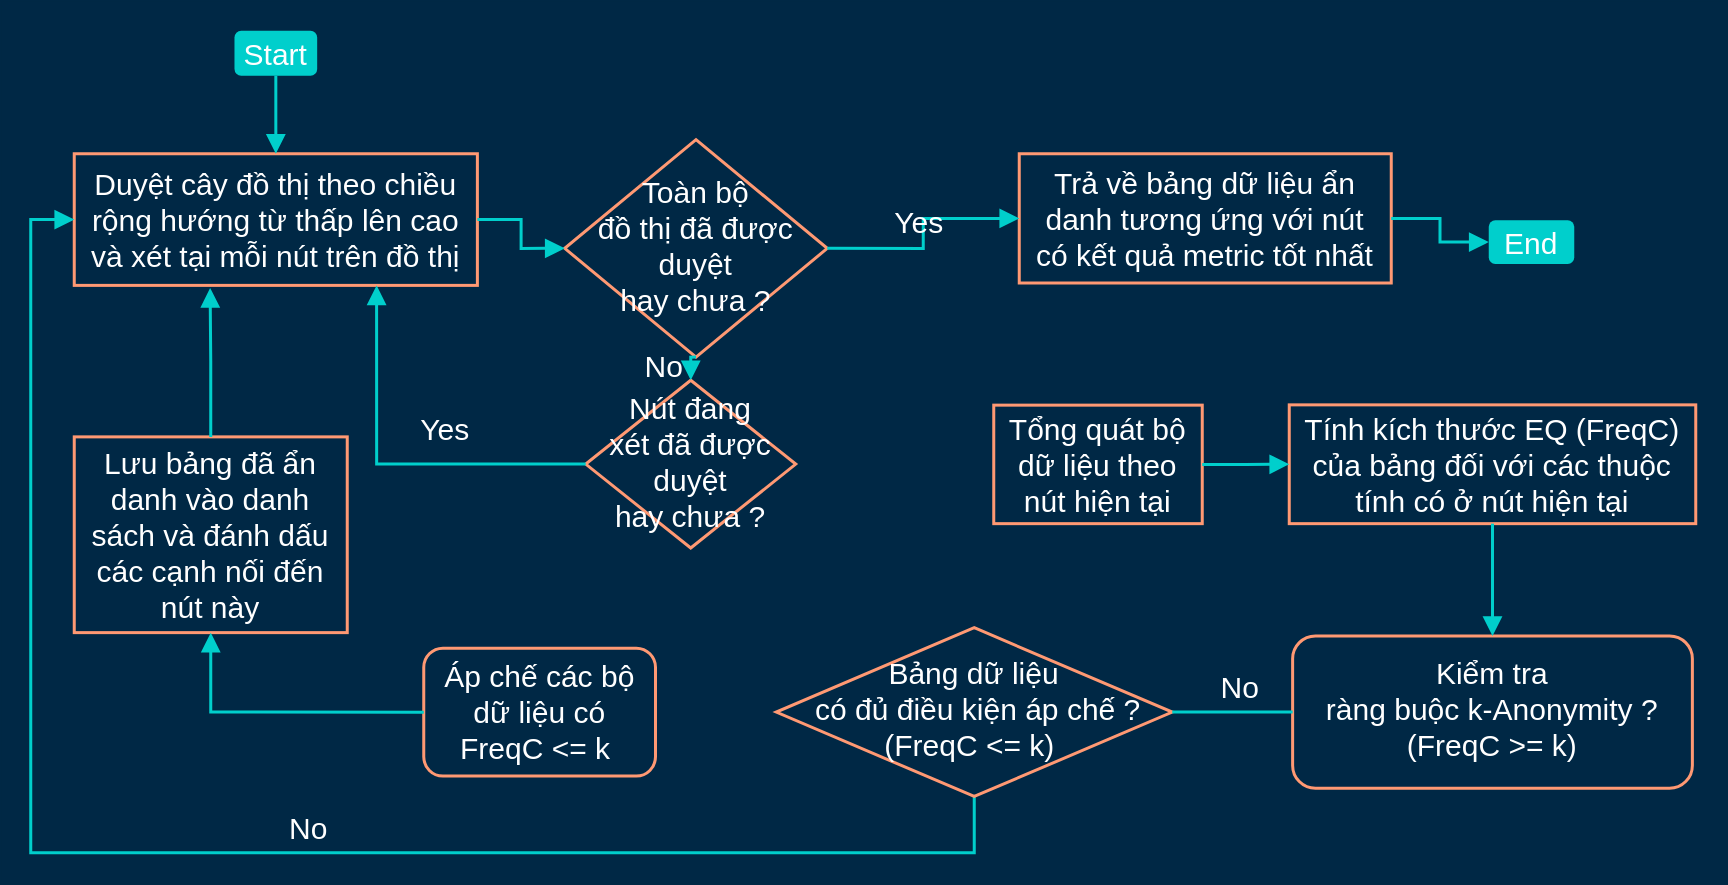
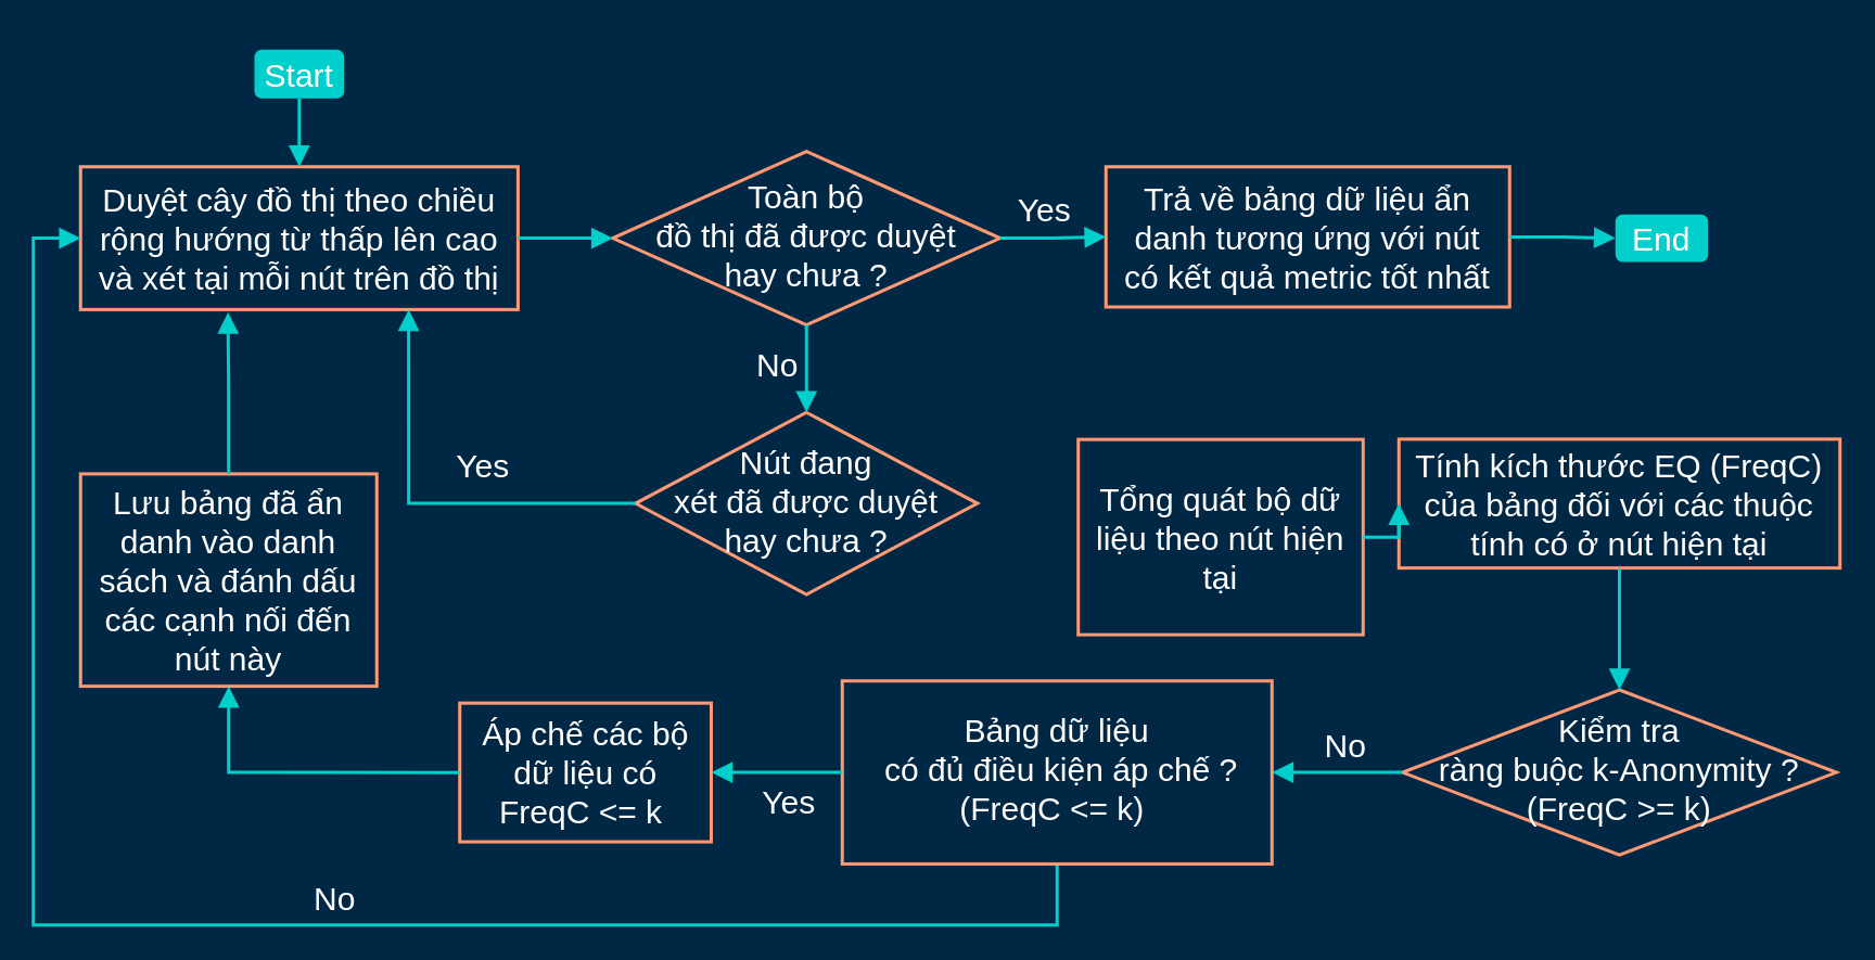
- <mxCell id="5" value="Start" style="rounded=1;whiteSpace=wrap;html=1;fontSize=20;glass=0;strokeWidth=1;shadow=0;fontColor=#FFFFFF;perimeterSpacing=0;fontFamily=Helvetica;strokeColor=none;fontStyle=0;fillColor=#00CFCC;" parent="1" vertex="1"><mxGeometry x="155.82" y="20" width="55.13" height="30" as="geometry" /></mxCell>
+ <mxCell id="5" value="Start" style="rounded=1;whiteSpace=wrap;html=1;fontSize=20;glass=0;strokeWidth=1;shadow=0;fontColor=#FFFFFF;perimeterSpacing=0;fontFamily=Helvetica;strokeColor=none;fontStyle=0;fillColor=#00CFCC;" parent="1" vertex="1"><mxGeometry x="155.82" y="30" width="55.13" height="30" as="geometry" /></mxCell>
- <mxCell id="9" value="End" style="rounded=1;whiteSpace=wrap;html=1;fontSize=20;glass=0;strokeWidth=1;shadow=0;fontColor=#FFFFFF;perimeterSpacing=0;fontFamily=Helvetica;strokeColor=none;fontStyle=0;fillColor=#00CFCC;" parent="1" vertex="1"><mxGeometry x="992" y="146.32" width="57" height="29.12" as="geometry" /></mxCell>
+ <mxCell id="9" value="End" style="rounded=1;whiteSpace=wrap;html=1;fontSize=20;glass=0;strokeWidth=1;shadow=0;fontColor=#FFFFFF;perimeterSpacing=0;fontFamily=Helvetica;strokeColor=none;fontStyle=0;fillColor=#00CFCC;" parent="1" vertex="1"><mxGeometry x="992" y="131.32" width="57" height="29.12" as="geometry" /></mxCell>
- <mxCell id="6" value="Toàn bộ &lt;br style=&quot;font-size: 20px;&quot;&gt;đồ thị&amp;nbsp;đã được duyệt &lt;br style=&quot;font-size: 20px;&quot;&gt;hay chưa ?" style="rhombus;whiteSpace=wrap;html=1;shadow=0;fontFamily=Helvetica;fontSize=20;align=center;strokeWidth=2;spacing=6;spacingTop=-4;gradientColor=#ffffff;fillColor=none;strokeColor=#FF9973;fontColor=#FFFFFF;fontStyle=0;" parent="1" vertex="1"><mxGeometry x="376" y="92.57" width="175" height="145" as="geometry" /></mxCell>
+ <mxCell id="6" value="Toàn bộ &lt;br style=&quot;font-size: 20px;&quot;&gt;đồ thị&amp;nbsp;đã được duyệt &lt;br style=&quot;font-size: 20px;&quot;&gt;hay chưa ?" style="rhombus;whiteSpace=wrap;html=1;shadow=0;fontFamily=Helvetica;fontSize=20;align=center;strokeWidth=2;spacing=6;spacingTop=-4;gradientColor=#ffffff;fillColor=none;strokeColor=#FF9973;fontColor=#FFFFFF;fontStyle=0;" parent="1" vertex="1"><mxGeometry x="376" y="92.57" width="238" height="106.62" as="geometry" /></mxCell>
- <mxCell id="8" value="Nút đang &lt;br style=&quot;font-size: 20px;&quot;&gt;xét đã được duyệt &lt;br style=&quot;font-size: 20px;&quot;&gt;hay chưa ?" style="rhombus;whiteSpace=wrap;html=1;shadow=0;fontFamily=Helvetica;fontSize=20;align=center;strokeWidth=2;spacing=6;spacingTop=-4;gradientColor=#ffffff;fillColor=none;strokeColor=#FF9973;fontColor=#FFFFFF;fontStyle=0;" parent="1" vertex="1"><mxGeometry x="390" y="253" width="140" height="111.81" as="geometry" /></mxCell>
+ <mxCell id="8" value="Nút đang &lt;br style=&quot;font-size: 20px;&quot;&gt;xét đã được duyệt &lt;br style=&quot;font-size: 20px;&quot;&gt;hay chưa ?" style="rhombus;whiteSpace=wrap;html=1;shadow=0;fontFamily=Helvetica;fontSize=20;align=center;strokeWidth=2;spacing=6;spacingTop=-4;gradientColor=#ffffff;fillColor=none;strokeColor=#FF9973;fontColor=#FFFFFF;fontStyle=0;" parent="1" vertex="1"><mxGeometry x="390" y="253" width="210" height="111.81" as="geometry" /></mxCell>
- <mxCell id="15" value="Tổng quát bộ dữ liệu theo nút hiện tại" style="rounded=0;whiteSpace=wrap;html=1;fontSize=20;glass=0;strokeWidth=2;shadow=0;spacingLeft=5;spacingRight=5;gradientColor=#ffffff;fillColor=none;fontFamily=Helvetica;strokeColor=#FF9973;fontColor=#FFFFFF;fontStyle=0;" vertex="1" parent="1"><mxGeometry x="662" y="269.6" width="139" height="79" as="geometry" /></mxCell>
+ <mxCell id="15" value="Tổng quát bộ dữ liệu theo nút hiện tại" style="rounded=0;whiteSpace=wrap;html=1;fontSize=20;glass=0;strokeWidth=2;shadow=0;spacingLeft=5;spacingRight=5;gradientColor=#ffffff;fillColor=none;fontFamily=Helvetica;strokeColor=#FF9973;fontColor=#FFFFFF;fontStyle=0;" vertex="1" parent="1"><mxGeometry x="662" y="269.6" width="175" height="120" as="geometry" /></mxCell>
- <mxCell id="22" value="Áp chế các bộ dữ liệu có FreqC &amp;lt;= k&amp;nbsp;" style="whiteSpace=wrap;html=1;fontSize=20;glass=0;strokeWidth=2;shadow=0;spacingLeft=5;spacingRight=5;gradientColor=#ffffff;fillColor=none;fontFamily=Helvetica;strokeColor=#FF9973;fontColor=#FFFFFF;fontStyle=0;rounded=1;" vertex="1" parent="1"><mxGeometry x="282" y="431.62" width="154.5" height="85.25" as="geometry" /></mxCell>
+ <mxCell id="22" value="Áp chế các bộ dữ liệu có FreqC &amp;lt;= k&amp;nbsp;" style="rounded=0;whiteSpace=wrap;html=1;fontSize=20;glass=0;strokeWidth=2;shadow=0;spacingLeft=5;spacingRight=5;gradientColor=#ffffff;fillColor=none;fontFamily=Helvetica;strokeColor=#FF9973;fontColor=#FFFFFF;fontStyle=0;" vertex="1" parent="1"><mxGeometry x="282" y="431.62" width="154.5" height="85.25" as="geometry" /></mxCell>
+ <mxCell id="23" value="Yes" style="rounded=0;html=1;jettySize=auto;orthogonalLoop=1;fontSize=20;endArrow=block;endFill=1;endSize=8;strokeWidth=2;shadow=0;labelBackgroundColor=none;edgeStyle=orthogonalEdgeStyle;exitX=0;exitY=0.5;exitDx=0;exitDy=0;entryX=1;entryY=0.5;entryDx=0;entryDy=0;fontFamily=Helvetica;strokeColor=#00CFCC;fontColor=#FFFFFF;fontStyle=0;" edge="1" parent="1" source="20" target="22"><mxGeometry x="-0.182" y="18" relative="1" as="geometry"><mxPoint as="offset" /><mxPoint x="523" y="572.005" as="sourcePoint" /><mxPoint x="634" y="572.005" as="targetPoint" /></mxGeometry></mxCell>
- <mxCell id="20" value="Bảng dữ liệu&lt;br style=&quot;font-size: 20px;&quot;&gt;&amp;nbsp;có đủ điều kiện áp chế ? (FreqC &amp;lt;= k)&amp;nbsp;" style="rhombus;whiteSpace=wrap;html=1;shadow=0;fontFamily=Helvetica;fontSize=20;align=center;strokeWidth=2;spacing=6;spacingTop=-4;gradientColor=#ffffff;fillColor=none;strokeColor=#FF9973;fontColor=#FFFFFF;fontStyle=0;" vertex="1" parent="1"><mxGeometry x="517" y="417.99" width="264" height="112.5" as="geometry" /></mxCell>
+ <mxCell id="20" value="Bảng dữ liệu&lt;br style=&quot;font-size: 20px;&quot;&gt;&amp;nbsp;có đủ điều kiện áp chế ? (FreqC &amp;lt;= k)&amp;nbsp;" style="whiteSpace=wrap;html=1;shadow=0;fontFamily=Helvetica;fontSize=20;align=center;strokeWidth=2;spacing=6;spacingTop=-4;gradientColor=#ffffff;fillColor=none;strokeColor=#FF9973;fontColor=#FFFFFF;fontStyle=0;rounded=0;" vertex="1" parent="1"><mxGeometry x="517" y="417.99" width="264" height="112.5" as="geometry" /></mxCell>
- <mxCell id="21" value="No" style="edgeStyle=orthogonalEdgeStyle;rounded=0;html=1;jettySize=auto;orthogonalLoop=1;fontSize=20;endArrow=none;endFill=1;endSize=8;strokeWidth=2;shadow=0;labelBackgroundColor=none;fontFamily=Helvetica;entryX=1;entryY=0.5;entryDx=0;entryDy=0;exitX=0;exitY=0.5;exitDx=0;exitDy=0;strokeColor=#00CFCC;fontColor=#FFFFFF;fontStyle=0;" edge="1" parent="1" source="18" target="20"><mxGeometry x="-0.138" y="-18" relative="1" as="geometry"><mxPoint y="1" as="offset" /><mxPoint x="854" y="565" as="sourcePoint" /><mxPoint x="888" y="542" as="targetPoint" /></mxGeometry></mxCell>
+ <mxCell id="21" value="No" style="edgeStyle=orthogonalEdgeStyle;rounded=0;html=1;jettySize=auto;orthogonalLoop=1;fontSize=20;endArrow=block;endFill=1;endSize=8;strokeWidth=2;shadow=0;labelBackgroundColor=none;fontFamily=Helvetica;entryX=1;entryY=0.5;entryDx=0;entryDy=0;exitX=0;exitY=0.5;exitDx=0;exitDy=0;strokeColor=#00CFCC;fontColor=#FFFFFF;fontStyle=0;" edge="1" parent="1" source="18" target="20"><mxGeometry x="-0.138" y="-18" relative="1" as="geometry"><mxPoint y="1" as="offset" /><mxPoint x="854" y="565" as="sourcePoint" /><mxPoint x="888" y="542" as="targetPoint" /></mxGeometry></mxCell>
- <mxCell id="18" value="Kiểm tra &lt;br style=&quot;font-size: 20px;&quot;&gt;ràng buộc k-Anonymity ?&lt;br style=&quot;font-size: 20px;&quot;&gt;(FreqC &amp;gt;= k)" style="whiteSpace=wrap;html=1;shadow=0;fontFamily=Helvetica;fontSize=20;align=center;strokeWidth=2;spacing=6;spacingTop=-4;gradientColor=#ffffff;fillColor=none;strokeColor=#FF9973;fontColor=#FFFFFF;fontStyle=0;rounded=1;" vertex="1" parent="1"><mxGeometry x="861.25" y="423.49" width="266.5" height="101.5" as="geometry" /></mxCell>
+ <mxCell id="18" value="Kiểm tra &lt;br style=&quot;font-size: 20px;&quot;&gt;ràng buộc k-Anonymity ?&lt;br style=&quot;font-size: 20px;&quot;&gt;(FreqC &amp;gt;= k)" style="rhombus;whiteSpace=wrap;html=1;shadow=0;fontFamily=Helvetica;fontSize=20;align=center;strokeWidth=2;spacing=6;spacingTop=-4;gradientColor=#ffffff;fillColor=none;strokeColor=#FF9973;fontColor=#FFFFFF;fontStyle=0;" vertex="1" parent="1"><mxGeometry x="861.25" y="423.49" width="266.5" height="101.5" as="geometry" /></mxCell>
